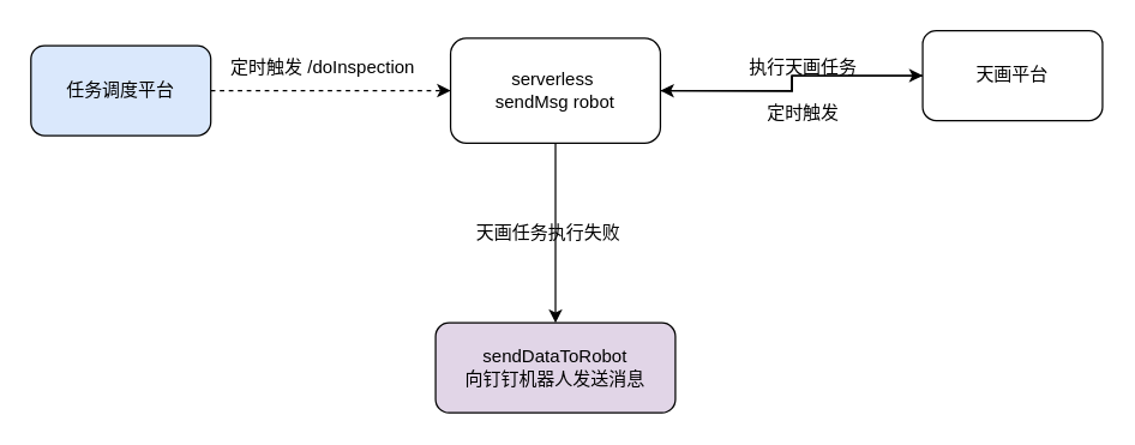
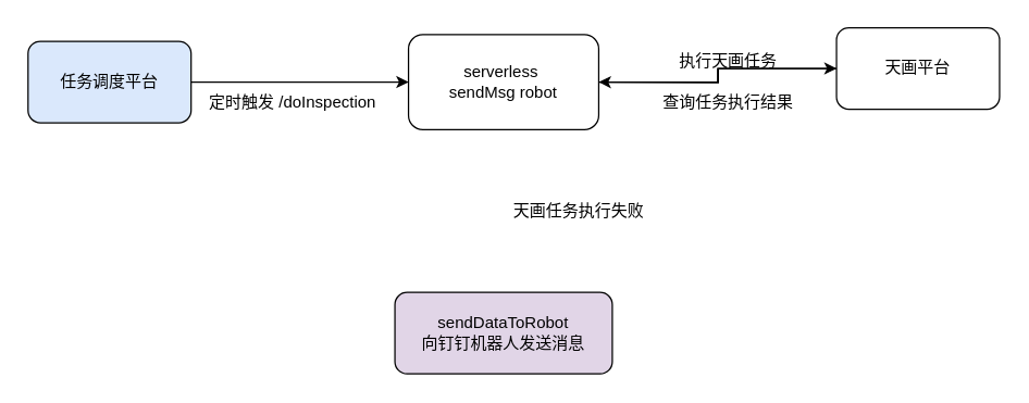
- <mxCell id="7" value="定时触发 /doInspection" style="text;html=1;strokeColor=none;fillColor=none;align=center;verticalAlign=middle;whiteSpace=wrap;rounded=0;" vertex="1" parent="1"><mxGeometry x="150" y="35" width="130" height="20" as="geometry" /></mxCell>
+ <mxCell id="7" value="定时触发 /doInspection" style="text;html=1;strokeColor=none;fillColor=none;align=center;verticalAlign=middle;whiteSpace=wrap;rounded=0;" vertex="1" parent="1"><mxGeometry x="150" y="65" width="130" height="20" as="geometry" /></mxCell>
- <mxCell id="5" style="edgeStyle=orthogonalEdgeStyle;rounded=0;orthogonalLoop=1;jettySize=auto;html=1;exitX=1;exitY=0.5;exitDx=0;exitDy=0;dashed=1;" edge="1" parent="1" source="6" target="4"><mxGeometry relative="1" as="geometry" /></mxCell>
+ <mxCell id="5" style="edgeStyle=orthogonalEdgeStyle;rounded=0;orthogonalLoop=1;jettySize=auto;html=1;exitX=1;exitY=0.5;exitDx=0;exitDy=0;" edge="1" parent="1" source="6" target="4"><mxGeometry relative="1" as="geometry" /></mxCell>
- <mxCell id="12" value="定时触发" style="text;html=1;align=center;verticalAlign=middle;resizable=0;points=[];autosize=1;strokeColor=none;fillColor=none;" vertex="1" parent="1"><mxGeometry x="480" y="65" width="110" height="20" as="geometry" /></mxCell>
+ <mxCell id="12" value="查询任务执行结果" style="text;html=1;align=center;verticalAlign=middle;resizable=0;points=[];autosize=1;strokeColor=none;fillColor=none;" vertex="1" parent="1"><mxGeometry x="480" y="65" width="110" height="20" as="geometry" /></mxCell>
- <mxCell id="3" style="edgeStyle=orthogonalEdgeStyle;rounded=0;orthogonalLoop=1;jettySize=auto;html=1;entryX=0.5;entryY=0;entryDx=0;entryDy=0;" edge="1" parent="1" source="4" target="11"><mxGeometry relative="1" as="geometry" /></mxCell>
- <mxCell id="13" value="天画任务执行失败" style="text;html=1;align=center;verticalAlign=middle;resizable=0;points=[];autosize=1;strokeColor=none;fillColor=none;" vertex="1" parent="1"><mxGeometry x="310" y="145" width="110" height="20" as="geometry" /></mxCell>
+ <mxCell id="13" value="天画任务执行失败" style="text;html=1;align=center;verticalAlign=middle;resizable=0;points=[];autosize=1;strokeColor=none;fillColor=none;" vertex="1" parent="1"><mxGeometry x="370" y="145" width="110" height="20" as="geometry" /></mxCell>
